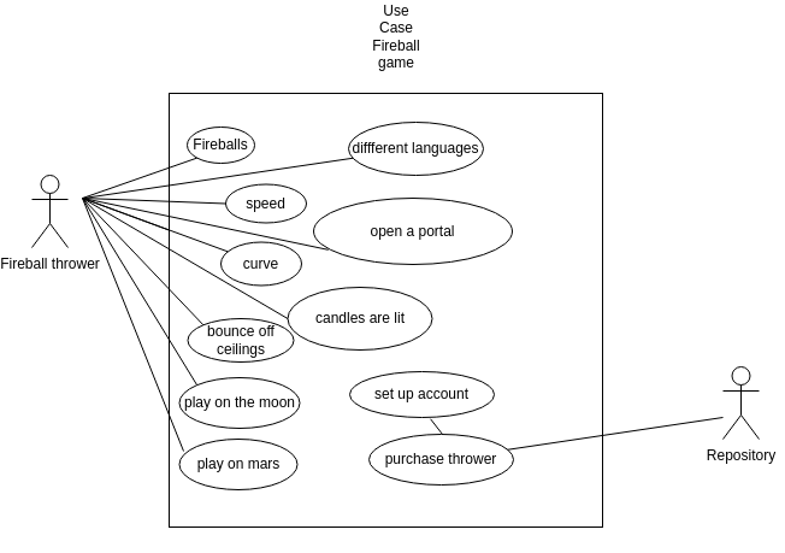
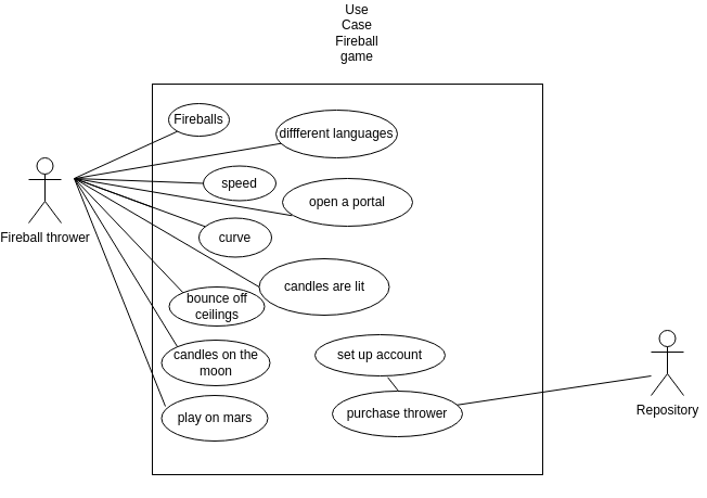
- <mxCell id="4" value="Fireballs" style="ellipse;whiteSpace=wrap;html=1;" vertex="1" parent="1"><mxGeometry x="149" y="105" width="56" height="30" as="geometry" /></mxCell>
+ <mxCell id="4" value="Fireballs" style="ellipse;whiteSpace=wrap;html=1;" vertex="1" parent="1"><mxGeometry x="149" y="95" width="56" height="30" as="geometry" /></mxCell>
- <mxCell id="11" value="diffferent languages" style="ellipse;whiteSpace=wrap;html=1;" vertex="1" parent="1"><mxGeometry x="283" y="101" width="112" height="44" as="geometry" /></mxCell>
+ <mxCell id="11" value="diffferent languages" style="ellipse;whiteSpace=wrap;html=1;" vertex="1" parent="1"><mxGeometry x="248" y="101" width="112" height="44" as="geometry" /></mxCell>
- <mxCell id="12" value="open a portal" style="ellipse;whiteSpace=wrap;html=1;" vertex="1" parent="1"><mxGeometry x="254" y="164" width="165" height="55" as="geometry" /></mxCell>
+ <mxCell id="12" value="open a portal" style="ellipse;whiteSpace=wrap;html=1;" vertex="1" parent="1"><mxGeometry x="254" y="164" width="120" height="44" as="geometry" /></mxCell>
- <mxCell id="9" value="play on the moon" style="ellipse;whiteSpace=wrap;html=1;" vertex="1" parent="1"><mxGeometry x="142.5" y="313" width="100" height="42" as="geometry" /></mxCell>
+ <mxCell id="9" value="candles on the moon" style="ellipse;whiteSpace=wrap;html=1;" vertex="1" parent="1"><mxGeometry x="142.5" y="313" width="100" height="42" as="geometry" /></mxCell>
